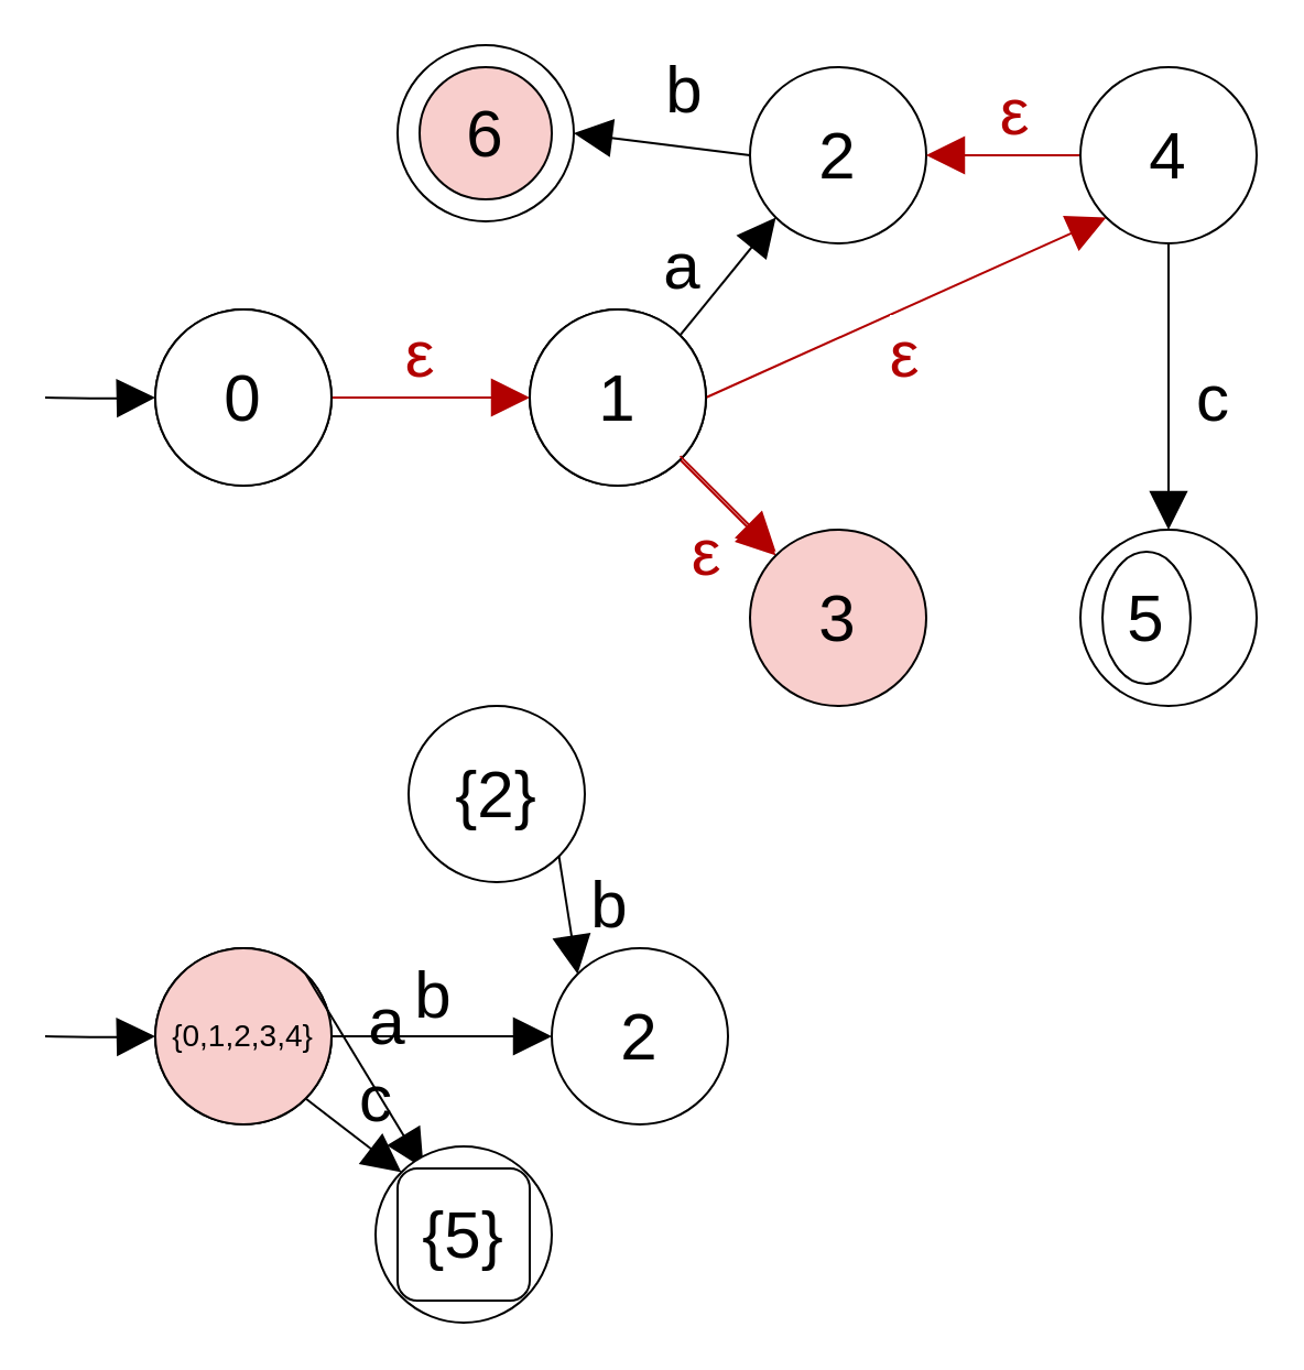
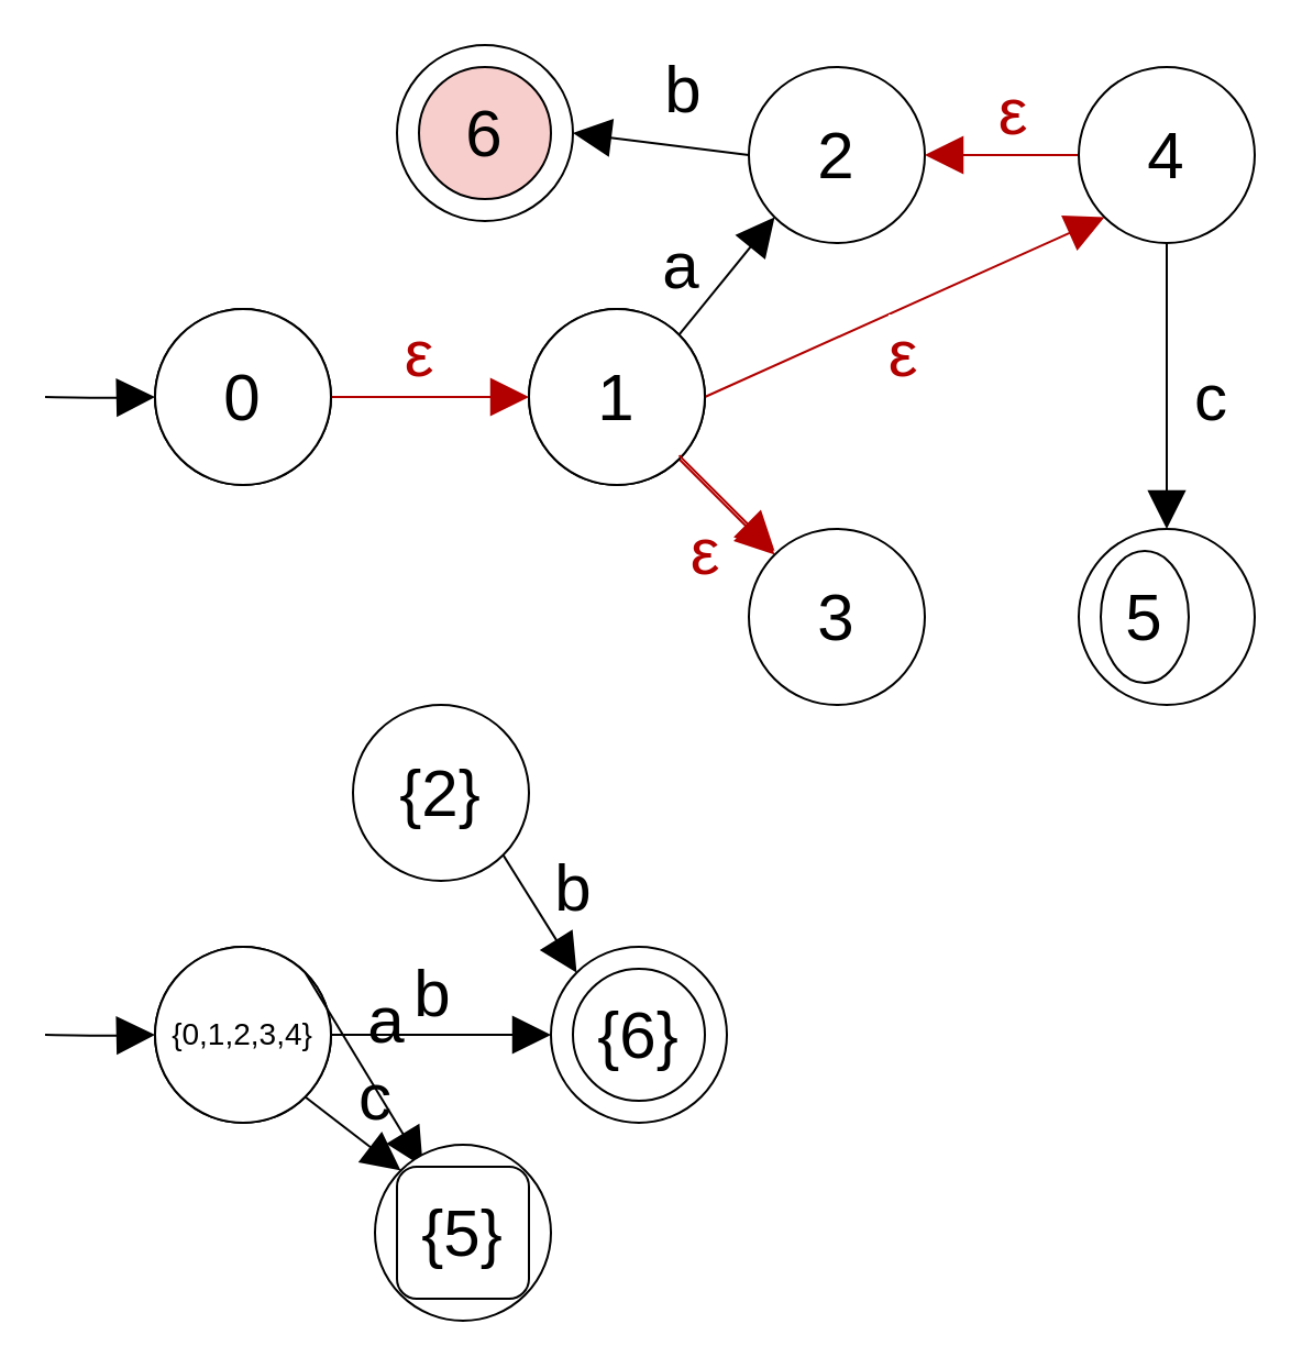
- <mxCell id="11" value="3" style="ellipse;whiteSpace=wrap;html=1;aspect=fixed;fontSize=30;strokeColor=#000000;fontColor=#000000;fillColor=#f8cecc;" parent="1" vertex="1"><mxGeometry x="340" y="240" width="80" height="80" as="geometry" /></mxCell>
+ <mxCell id="11" value="3" style="ellipse;whiteSpace=wrap;html=1;aspect=fixed;fontSize=30;strokeColor=#000000;fontColor=#000000;" parent="1" vertex="1"><mxGeometry x="340" y="240" width="80" height="80" as="geometry" /></mxCell>
- <mxCell id="25" value="{2}" style="ellipse;whiteSpace=wrap;html=1;aspect=fixed;fontSize=30;strokeColor=#000000;fontColor=#000000;" parent="1" vertex="1"><mxGeometry x="185" y="320" width="80" height="80" as="geometry" /></mxCell>
+ <mxCell id="25" value="{2}" style="ellipse;whiteSpace=wrap;html=1;aspect=fixed;fontSize=30;strokeColor=#000000;fontColor=#000000;" parent="1" vertex="1"><mxGeometry x="160" y="320" width="80" height="80" as="geometry" /></mxCell>
- <mxCell id="24" value="{0,1,2,3,4}" style="ellipse;whiteSpace=wrap;html=1;aspect=fixed;fontSize=14;strokeColor=#000000;fontColor=#000000;fillColor=#f8cecc;" parent="1" vertex="1"><mxGeometry x="70" y="430" width="80" height="80" as="geometry" /></mxCell>
+ <mxCell id="24" value="{0,1,2,3,4}" style="ellipse;whiteSpace=wrap;html=1;aspect=fixed;fontSize=14;strokeColor=#000000;fontColor=#000000;" parent="1" vertex="1"><mxGeometry x="70" y="430" width="80" height="80" as="geometry" /></mxCell>
+ <mxCell id="31" value="{6}" style="ellipse;whiteSpace=wrap;html=1;aspect=fixed;fontSize=30;strokeColor=#000000;fontColor=#000000;" parent="1" vertex="1"><mxGeometry x="260" y="440" width="60" height="60" as="geometry" /></mxCell>
